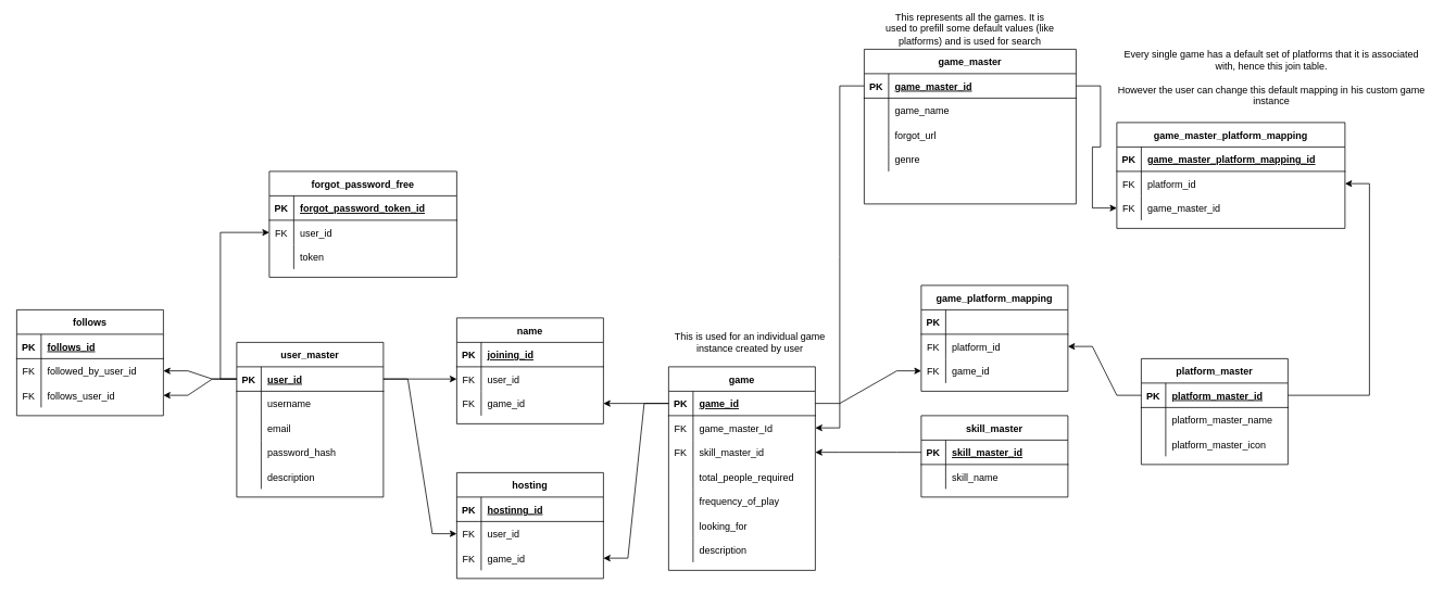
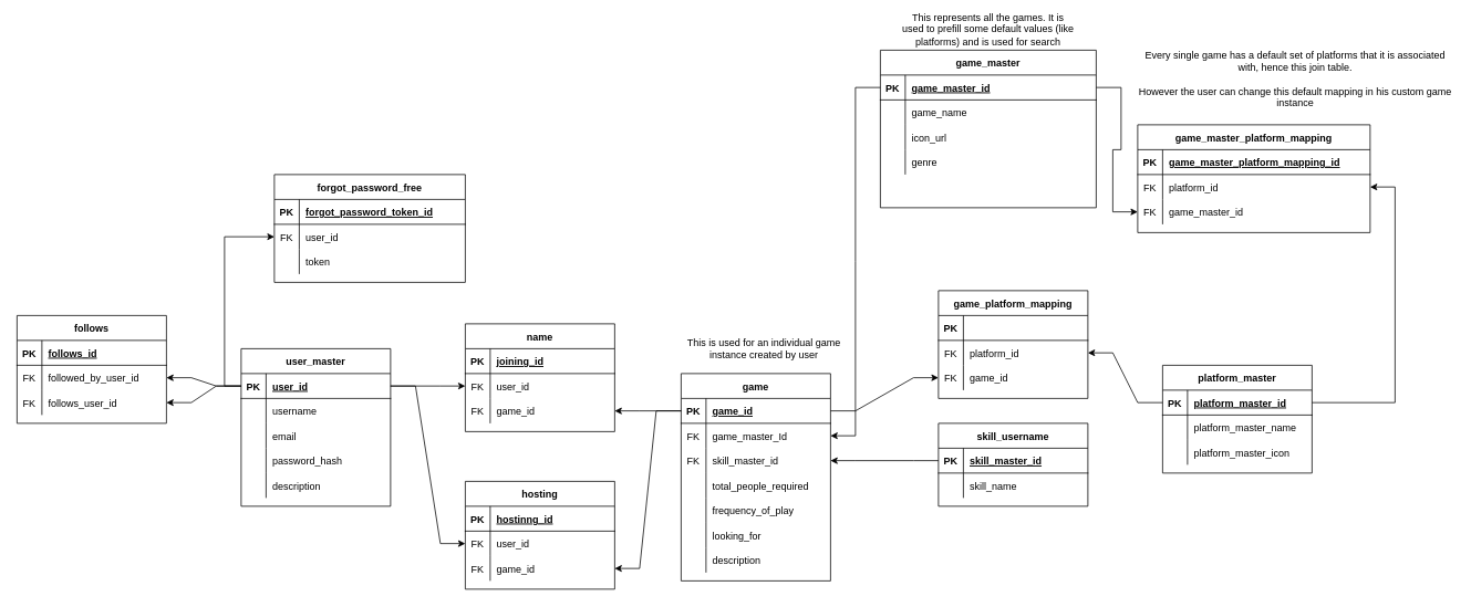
- <mxCell id="79" value="forgot_url" style="shape=partialRectangle;connectable=0;fillColor=none;top=0;left=0;bottom=0;right=0;align=left;spacingLeft=6;overflow=hidden;" parent="77" vertex="1"><mxGeometry x="30" width="230" height="30" as="geometry" /></mxCell>
+ <mxCell id="79" value="icon_url" style="shape=partialRectangle;connectable=0;fillColor=none;top=0;left=0;bottom=0;right=0;align=left;spacingLeft=6;overflow=hidden;" parent="77" vertex="1"><mxGeometry x="30" width="230" height="30" as="geometry" /></mxCell>
- <mxCell id="106" value="skill_master" style="shape=table;startSize=30;container=1;collapsible=1;childLayout=tableLayout;fixedRows=1;rowLines=0;fontStyle=1;align=center;resizeLast=1;" parent="1" vertex="1"><mxGeometry x="1130" y="510" width="180" height="100" as="geometry" /></mxCell>
+ <mxCell id="106" value="skill_username" style="shape=table;startSize=30;container=1;collapsible=1;childLayout=tableLayout;fixedRows=1;rowLines=0;fontStyle=1;align=center;resizeLast=1;" parent="1" vertex="1"><mxGeometry x="1130" y="510" width="180" height="100" as="geometry" /></mxCell>
